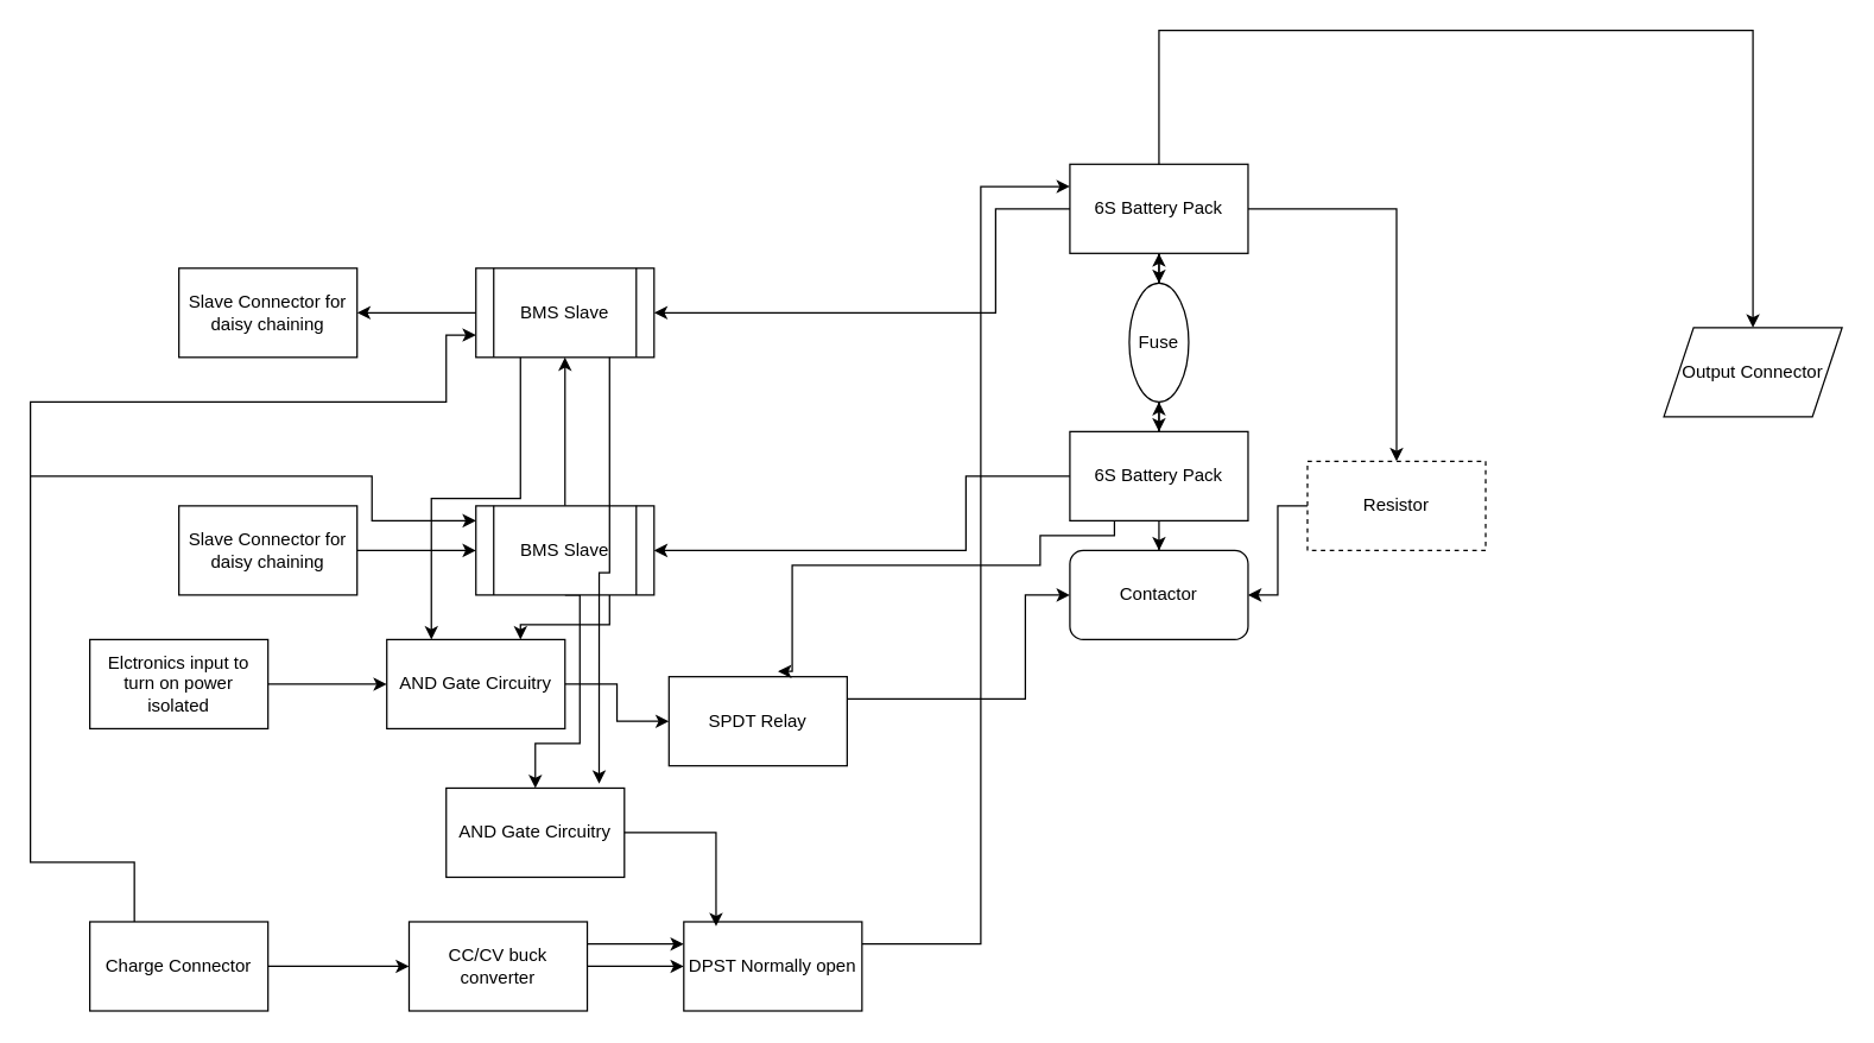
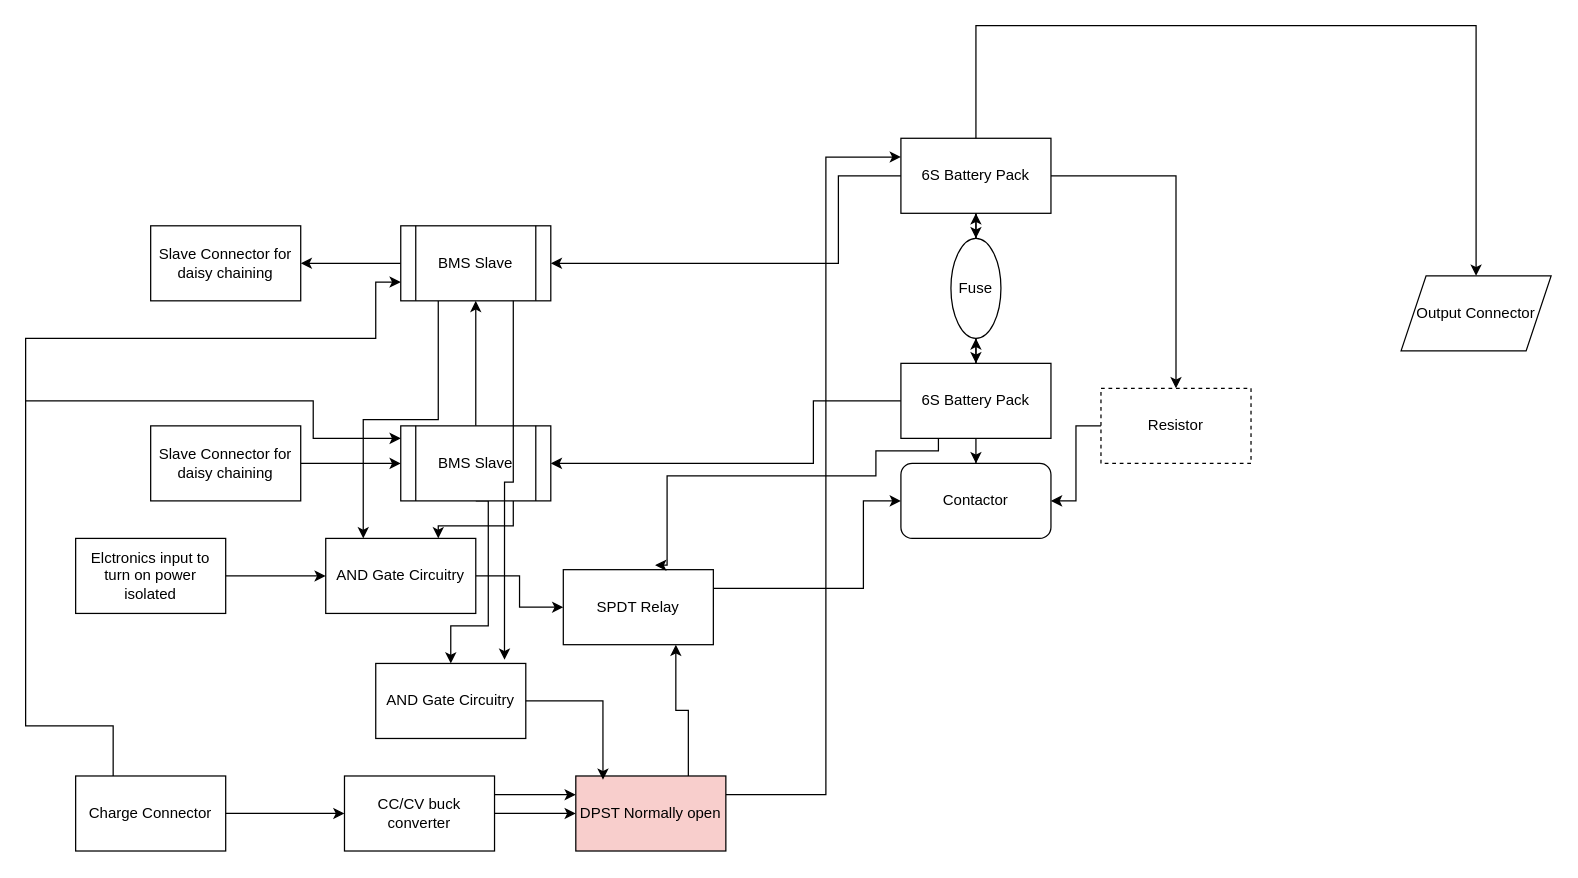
+ <mxCell id="37" style="edgeStyle=orthogonalEdgeStyle;rounded=0;orthogonalLoop=1;jettySize=auto;html=1;exitX=0.75;exitY=0;exitDx=0;exitDy=0;entryX=0.75;entryY=1;entryDx=0;entryDy=0;" parent="1" source="38" target="40" edge="1"><mxGeometry relative="1" as="geometry" /></mxCell>
- <mxCell id="38" value="DPST Normally open" style="rounded=0;whiteSpace=wrap;html=1;" parent="1" vertex="1"><mxGeometry x="460" y="620" width="120" height="60" as="geometry" /></mxCell>
+ <mxCell id="38" value="DPST Normally open" style="rounded=0;whiteSpace=wrap;html=1;fillColor=#f8cecc;" parent="1" vertex="1"><mxGeometry x="460" y="620" width="120" height="60" as="geometry" /></mxCell>
